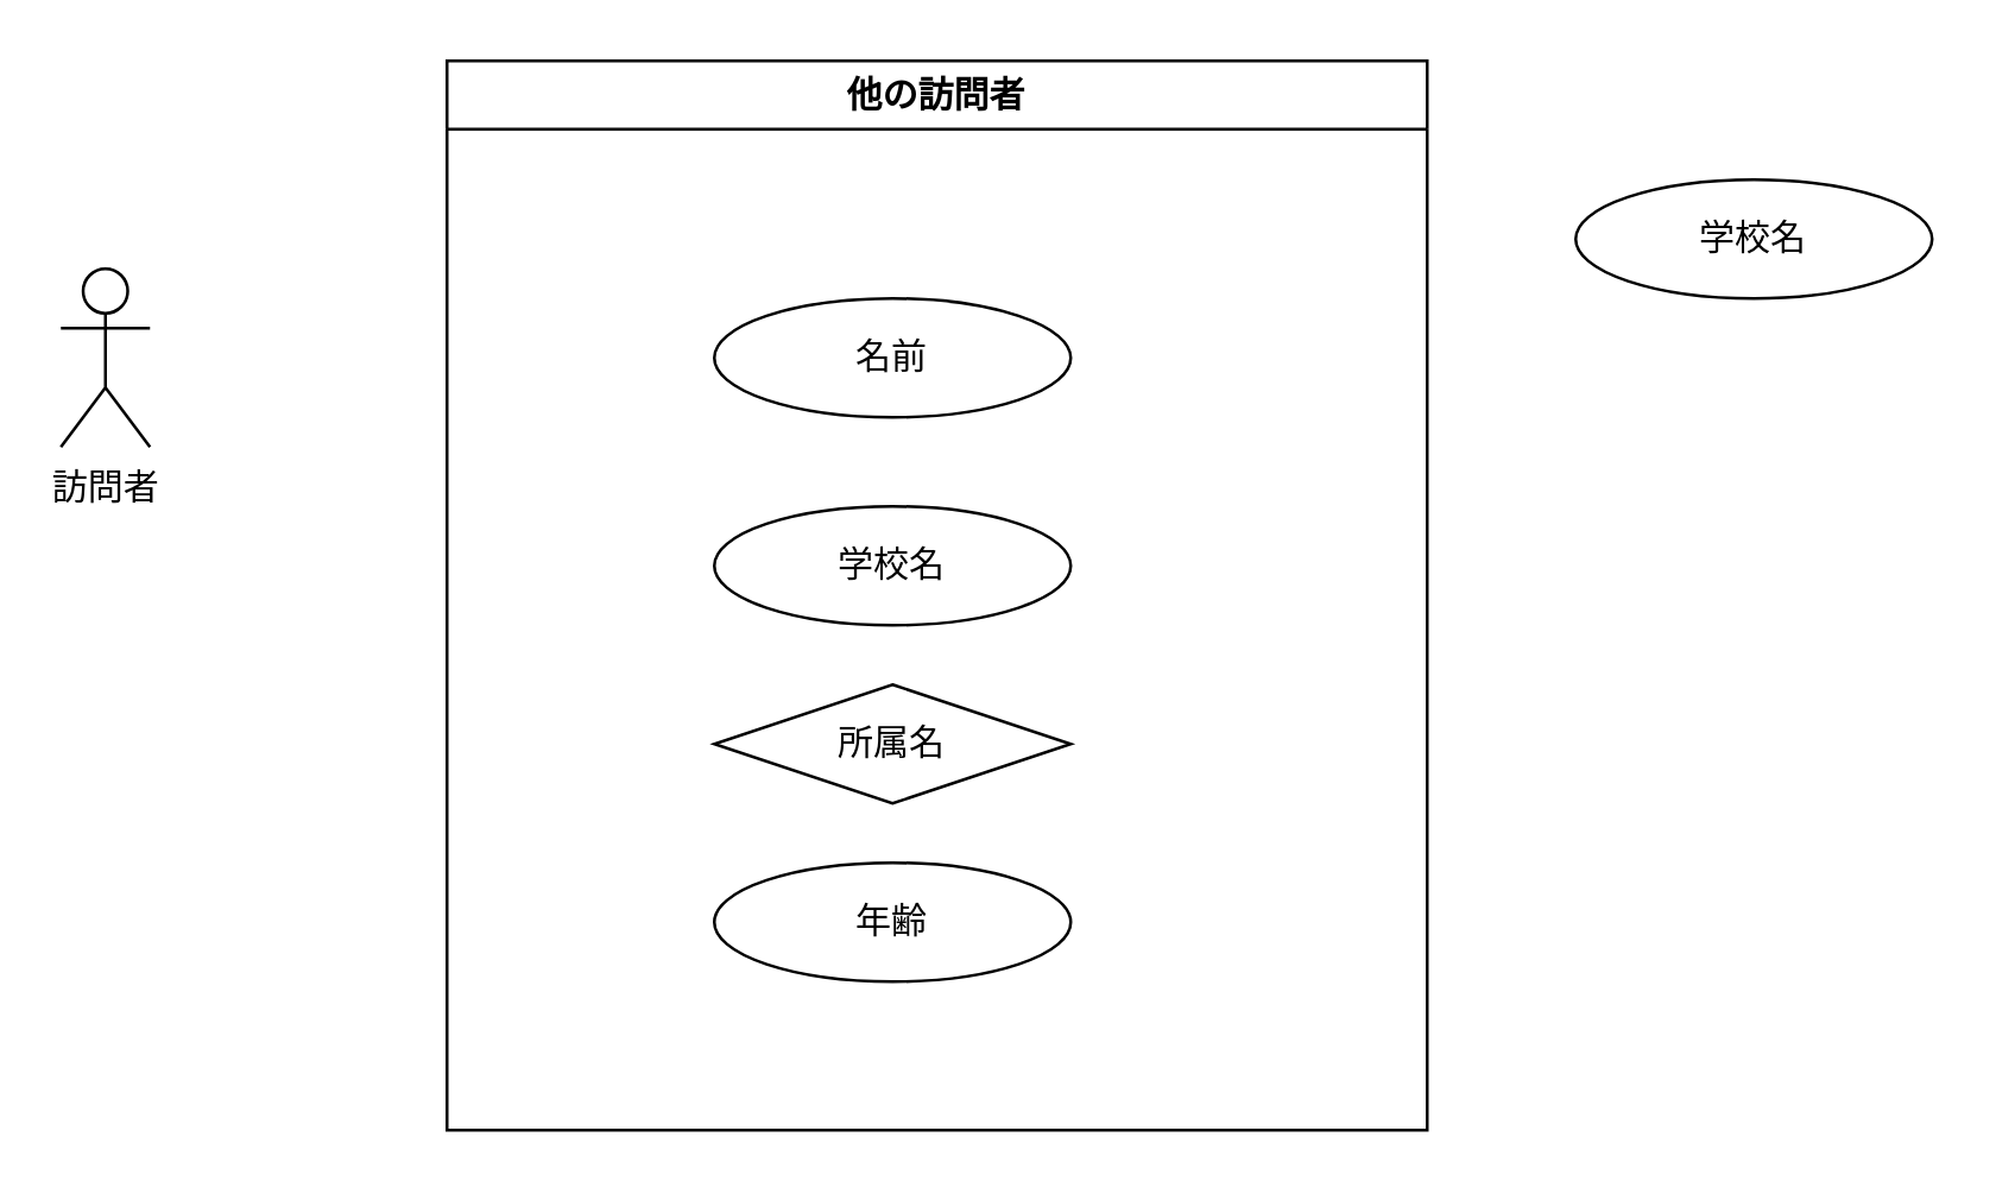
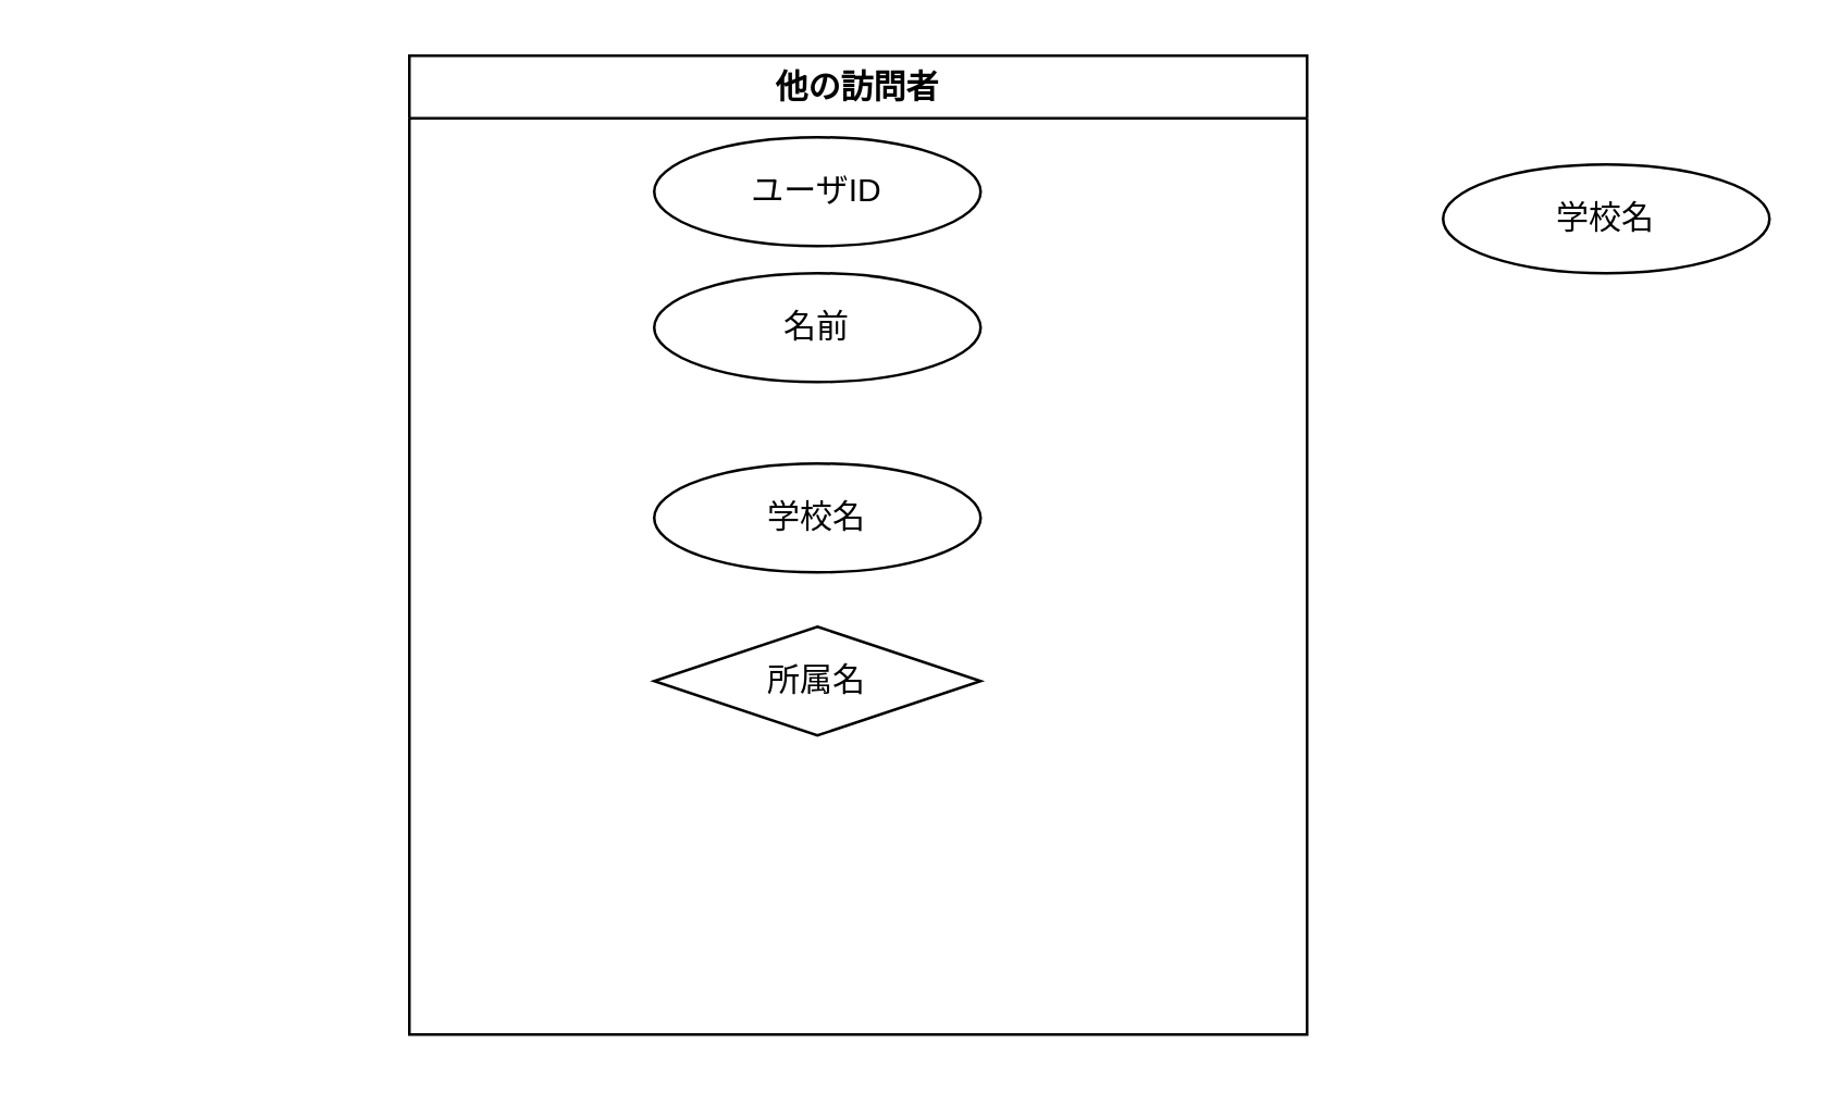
+ <mxCell id="4" value="ユーザID" style="ellipse;whiteSpace=wrap;html=1;" vertex="1" parent="3"><mxGeometry x="90" y="30" width="120" height="40" as="geometry" /></mxCell>
- <mxCell id="2" value="訪問者" style="shape=umlActor;verticalLabelPosition=bottom;verticalAlign=top;html=1;" vertex="1" parent="1"><mxGeometry x="20" y="90" width="30" height="60" as="geometry" /></mxCell>
- <mxCell id="8" value="年齢" style="ellipse;whiteSpace=wrap;html=1;" vertex="1" parent="3"><mxGeometry x="90" y="270" width="120" height="40" as="geometry" /></mxCell>
